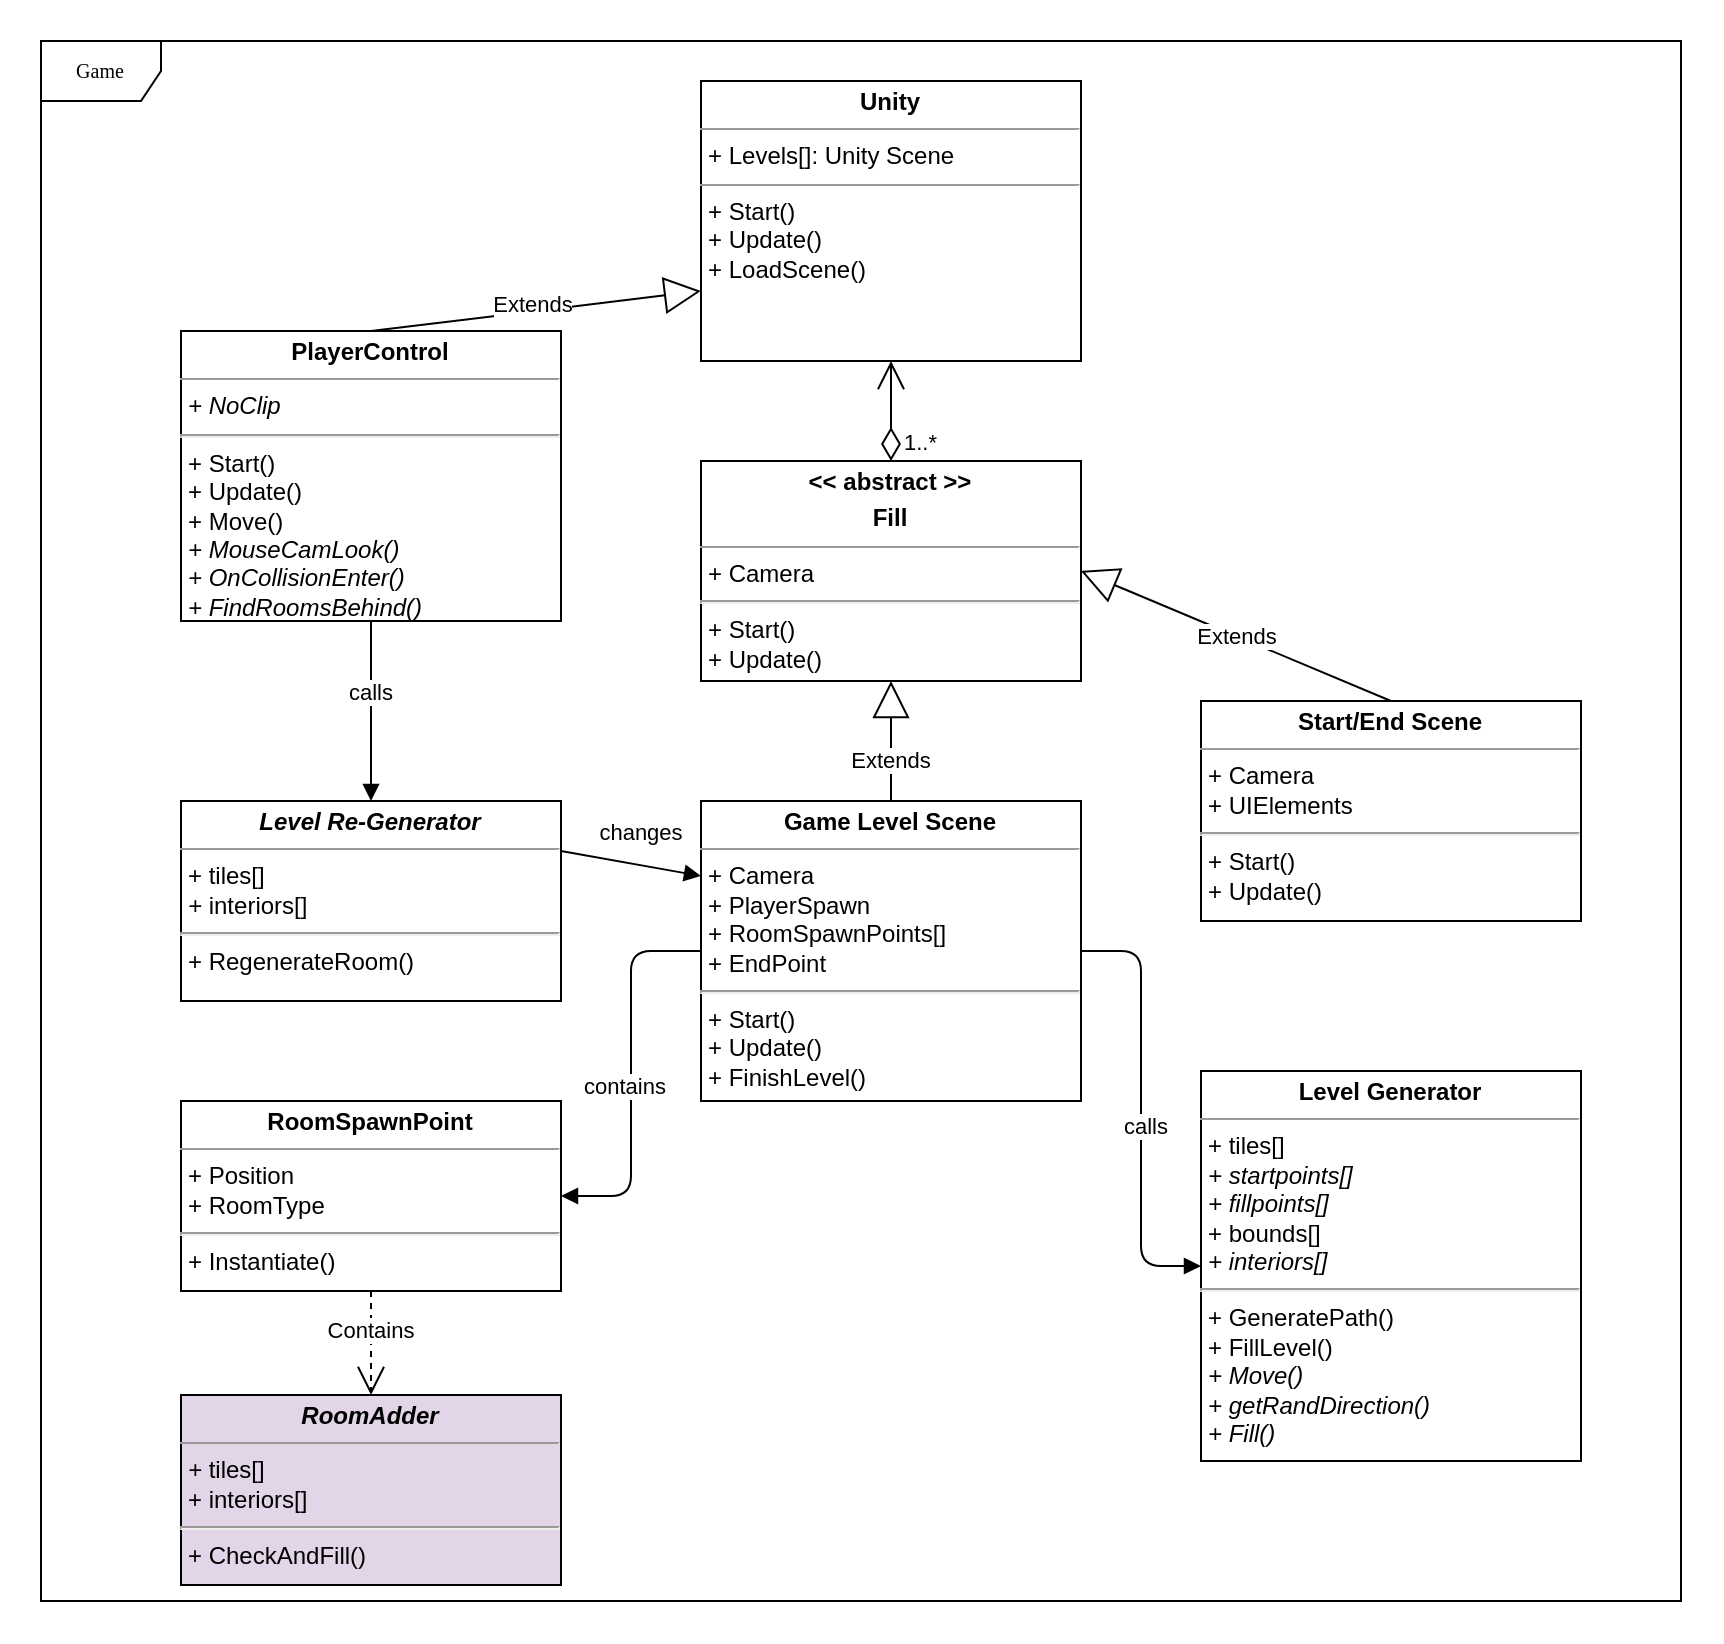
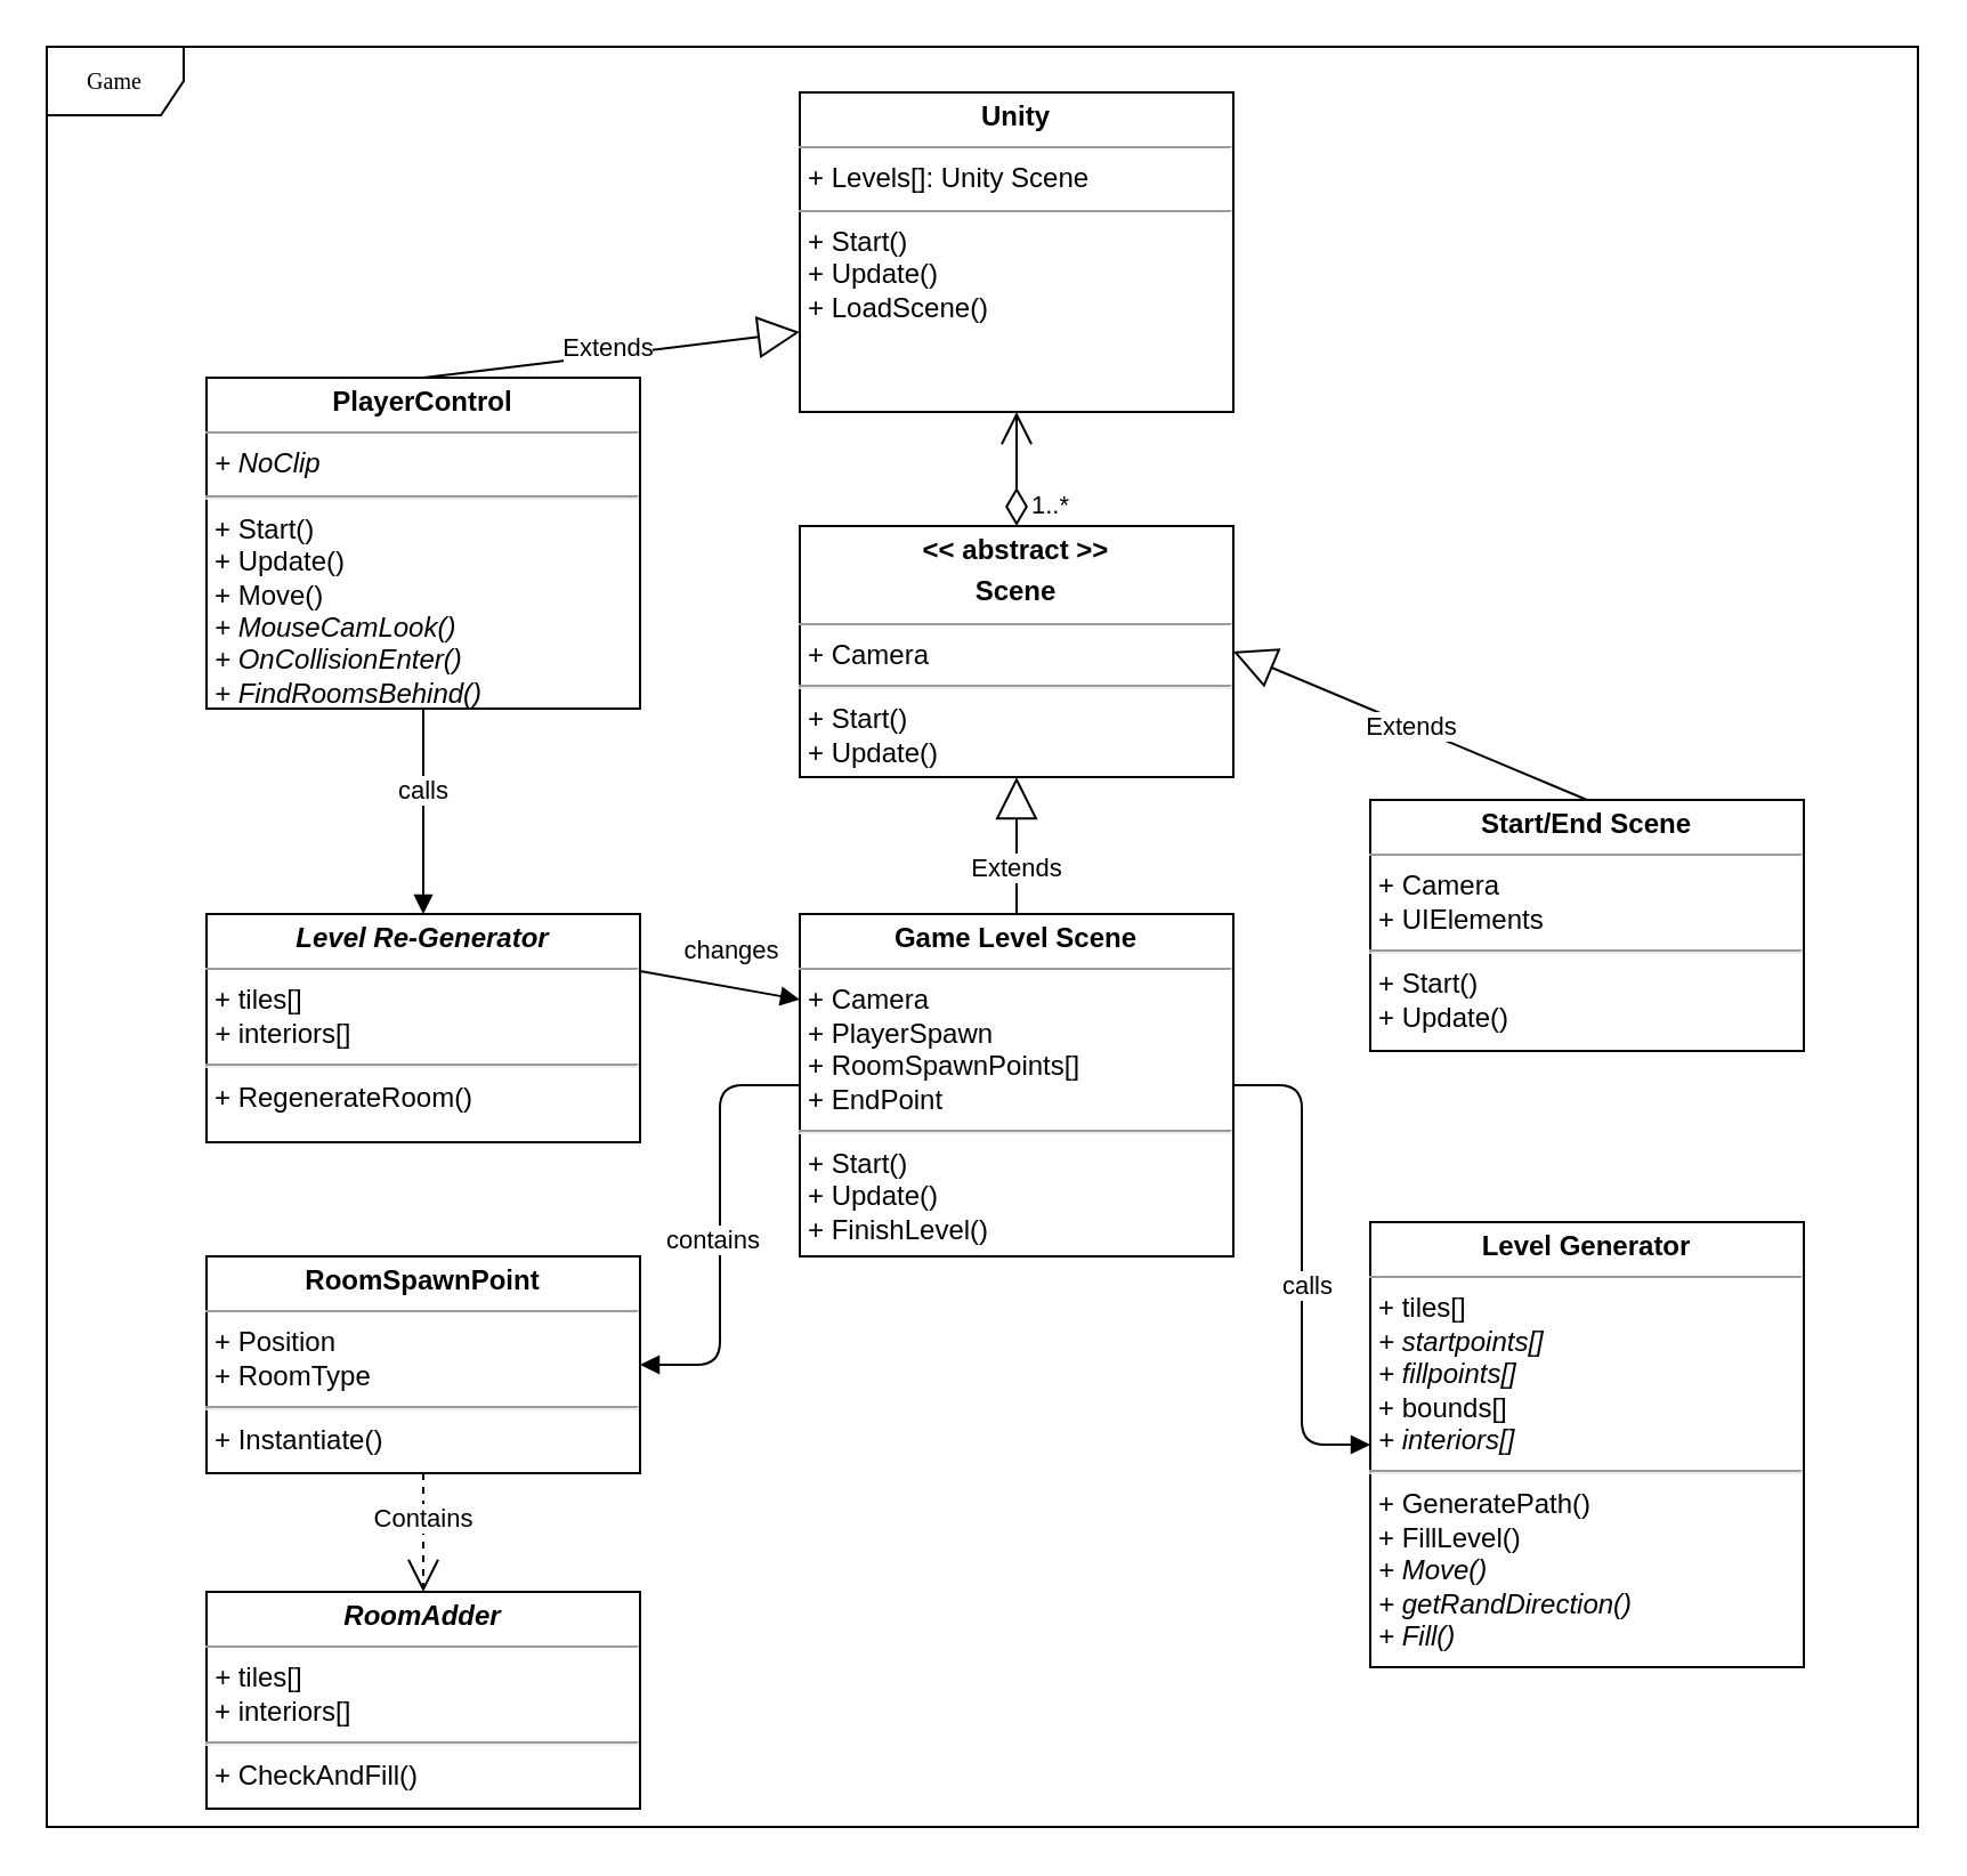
- <mxCell id="5" value="&lt;p style=&quot;margin: 0px ; margin-top: 4px ; text-align: center&quot;&gt;&lt;b&gt;&amp;lt;&amp;lt; abstract &amp;gt;&amp;gt;&lt;/b&gt;&lt;/p&gt;&lt;p style=&quot;margin: 0px ; margin-top: 4px ; text-align: center&quot;&gt;&lt;b&gt;Fill&lt;/b&gt;&lt;/p&gt;&lt;hr size=&quot;1&quot;&gt;&lt;p style=&quot;margin: 0px ; margin-left: 4px&quot;&gt;&lt;/p&gt;&lt;p style=&quot;margin: 0px ; margin-left: 4px&quot;&gt;+ Camera&lt;/p&gt;&lt;hr&gt;&lt;p style=&quot;margin: 0px ; margin-left: 4px&quot;&gt;+ Start()&lt;br&gt;+ Update()&lt;/p&gt;&lt;p style=&quot;margin: 0px ; margin-left: 4px&quot;&gt;&lt;br&gt;&lt;/p&gt;" style="verticalAlign=top;align=left;overflow=fill;fontSize=12;fontFamily=Helvetica;html=1;rounded=0;shadow=0;comic=0;labelBackgroundColor=none;strokeWidth=1;strokeColor=#000000;" parent="1" vertex="1"><mxGeometry x="350" y="230" width="190" height="110" as="geometry" /></mxCell>
+ <mxCell id="5" value="&lt;p style=&quot;margin: 0px ; margin-top: 4px ; text-align: center&quot;&gt;&lt;b&gt;&amp;lt;&amp;lt; abstract &amp;gt;&amp;gt;&lt;/b&gt;&lt;/p&gt;&lt;p style=&quot;margin: 0px ; margin-top: 4px ; text-align: center&quot;&gt;&lt;b&gt;Scene&lt;/b&gt;&lt;/p&gt;&lt;hr size=&quot;1&quot;&gt;&lt;p style=&quot;margin: 0px ; margin-left: 4px&quot;&gt;&lt;/p&gt;&lt;p style=&quot;margin: 0px ; margin-left: 4px&quot;&gt;+ Camera&lt;/p&gt;&lt;hr&gt;&lt;p style=&quot;margin: 0px ; margin-left: 4px&quot;&gt;+ Start()&lt;br&gt;+ Update()&lt;/p&gt;&lt;p style=&quot;margin: 0px ; margin-left: 4px&quot;&gt;&lt;br&gt;&lt;/p&gt;" style="verticalAlign=top;align=left;overflow=fill;fontSize=12;fontFamily=Helvetica;html=1;rounded=0;shadow=0;comic=0;labelBackgroundColor=none;strokeWidth=1;strokeColor=#000000;" parent="1" vertex="1"><mxGeometry x="350" y="230" width="190" height="110" as="geometry" /></mxCell>
- <mxCell id="17" value="&lt;p style=&quot;margin: 0px ; margin-top: 4px ; text-align: center&quot;&gt;&lt;b&gt;&lt;i&gt;RoomAdder&lt;/i&gt;&lt;/b&gt;&lt;br&gt;&lt;/p&gt;&lt;hr size=&quot;1&quot;&gt;&lt;p style=&quot;margin: 0px ; margin-left: 4px&quot;&gt;&lt;/p&gt;&lt;p style=&quot;margin: 0px ; margin-left: 4px&quot;&gt;&lt;i&gt;+ &lt;/i&gt;tiles[]&lt;/p&gt;&lt;p style=&quot;margin: 0px ; margin-left: 4px&quot;&gt;+ interiors[]&lt;/p&gt;&lt;hr&gt;&lt;p style=&quot;margin: 0px ; margin-left: 4px&quot;&gt;+ CheckAndFill()&lt;/p&gt;" style="verticalAlign=top;align=left;overflow=fill;fontSize=12;fontFamily=Helvetica;html=1;rounded=0;shadow=0;comic=0;labelBackgroundColor=none;strokeWidth=1;strokeColor=#000000;fillColor=#e1d5e7;" vertex="1" parent="1"><mxGeometry x="90" y="697" width="190" height="95" as="geometry" /></mxCell>
+ <mxCell id="17" value="&lt;p style=&quot;margin: 0px ; margin-top: 4px ; text-align: center&quot;&gt;&lt;b&gt;&lt;i&gt;RoomAdder&lt;/i&gt;&lt;/b&gt;&lt;br&gt;&lt;/p&gt;&lt;hr size=&quot;1&quot;&gt;&lt;p style=&quot;margin: 0px ; margin-left: 4px&quot;&gt;&lt;/p&gt;&lt;p style=&quot;margin: 0px ; margin-left: 4px&quot;&gt;&lt;i&gt;+ &lt;/i&gt;tiles[]&lt;/p&gt;&lt;p style=&quot;margin: 0px ; margin-left: 4px&quot;&gt;+ interiors[]&lt;/p&gt;&lt;hr&gt;&lt;p style=&quot;margin: 0px ; margin-left: 4px&quot;&gt;+ CheckAndFill()&lt;/p&gt;" style="verticalAlign=top;align=left;overflow=fill;fontSize=12;fontFamily=Helvetica;html=1;rounded=0;shadow=0;comic=0;labelBackgroundColor=none;strokeWidth=1;strokeColor=#000000;" vertex="1" parent="1"><mxGeometry x="90" y="697" width="190" height="95" as="geometry" /></mxCell>
